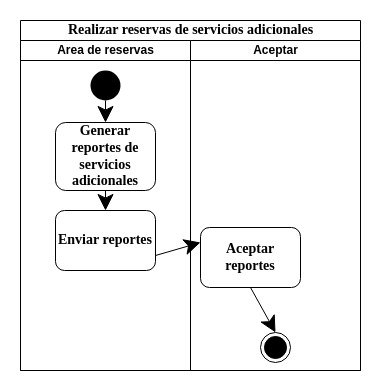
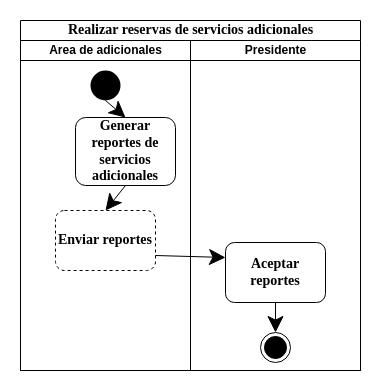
- <mxCell id="3" value="Area de reservas" style="swimlane;html=1;startSize=20;" parent="2" vertex="1"><mxGeometry y="20" width="170" height="330" as="geometry" /></mxCell>
+ <mxCell id="3" value="Area de adicionales" style="swimlane;html=1;startSize=20;" parent="2" vertex="1"><mxGeometry y="20" width="170" height="330" as="geometry" /></mxCell>
- <mxCell id="10" value="Aceptar" style="swimlane;html=1;startSize=20;" parent="2" vertex="1"><mxGeometry x="170" y="20" width="170" height="330" as="geometry" /></mxCell>
+ <mxCell id="10" value="Presidente" style="swimlane;html=1;startSize=20;" parent="2" vertex="1"><mxGeometry x="170" y="20" width="170" height="330" as="geometry" /></mxCell>
- <mxCell id="6" value="Generar reportes de servicios adicionales" style="rounded=1;whiteSpace=wrap;html=1;shadow=0;labelBackgroundColor=none;strokeWidth=1;fontFamily=Verdana;fontSize=14;align=center;fontStyle=1" parent="3" vertex="1"><mxGeometry x="35" y="82" width="100" height="68" as="geometry" /></mxCell>
+ <mxCell id="6" value="Generar reportes de servicios adicionales" style="rounded=1;whiteSpace=wrap;html=1;shadow=0;labelBackgroundColor=none;strokeWidth=1;fontFamily=Verdana;fontSize=14;align=center;fontStyle=1" parent="3" vertex="1"><mxGeometry x="55" y="77" width="100" height="68" as="geometry" /></mxCell>
- <mxCell id="7" value="Enviar reportes" style="rounded=1;whiteSpace=wrap;html=1;shadow=0;labelBackgroundColor=none;strokeWidth=1;fontFamily=Verdana;fontSize=14;align=center;fontStyle=1" parent="3" vertex="1"><mxGeometry x="35" y="170" width="100" height="60" as="geometry" /></mxCell>
+ <mxCell id="7" value="Enviar reportes" style="rounded=1;whiteSpace=wrap;html=1;shadow=0;labelBackgroundColor=none;strokeWidth=1;fontFamily=Verdana;fontSize=14;align=center;fontStyle=1;dashed=1;" parent="3" vertex="1"><mxGeometry x="35" y="170" width="100" height="60" as="geometry" /></mxCell>
- <mxCell id="11" value="Aceptar reportes" style="rounded=1;whiteSpace=wrap;html=1;shadow=0;labelBackgroundColor=none;strokeWidth=1;fontFamily=Verdana;fontSize=14;align=center;fontStyle=1" parent="10" vertex="1"><mxGeometry x="10" y="187" width="100" height="60" as="geometry" /></mxCell>
+ <mxCell id="11" value="Aceptar reportes" style="rounded=1;whiteSpace=wrap;html=1;shadow=0;labelBackgroundColor=none;strokeWidth=1;fontFamily=Verdana;fontSize=14;align=center;fontStyle=1" parent="10" vertex="1"><mxGeometry x="35" y="202" width="100" height="60" as="geometry" /></mxCell>
